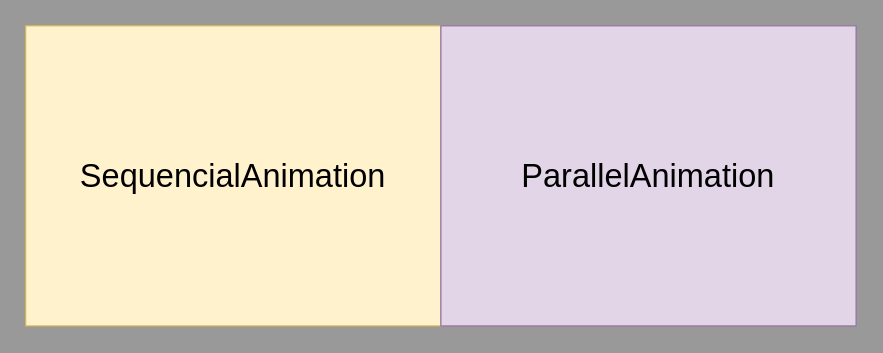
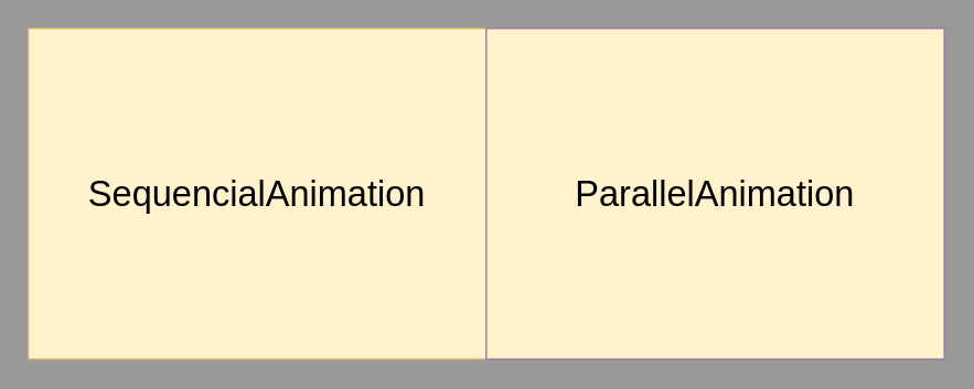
- <mxCell id="3" value="ParallelAnimation" style="rounded=0;whiteSpace=wrap;html=1;fontSize=26;fillColor=#e1d5e7;strokeColor=#9673a6;" vertex="1" parent="1"><mxGeometry x="352" y="20" width="332" height="240" as="geometry" /></mxCell>
+ <mxCell id="3" value="ParallelAnimation" style="rounded=0;whiteSpace=wrap;html=1;fontSize=26;fillColor=#fff2cc;strokeColor=#9673a6;" vertex="1" parent="1"><mxGeometry x="352" y="20" width="332" height="240" as="geometry" /></mxCell>
